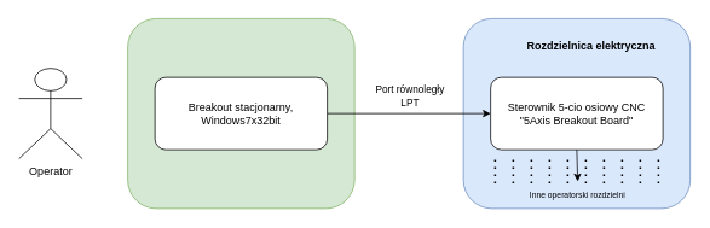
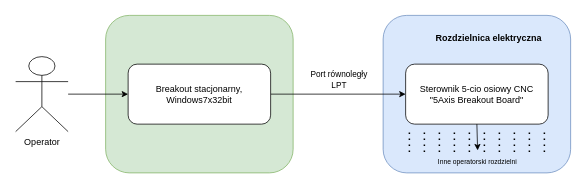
+ <mxCell id="9" value="" style="edgeStyle=orthogonalEdgeStyle;rounded=0;orthogonalLoop=1;jettySize=auto;html=1;" edge="1" parent="1" source="10" target="7"><mxGeometry relative="1" as="geometry" /></mxCell>
